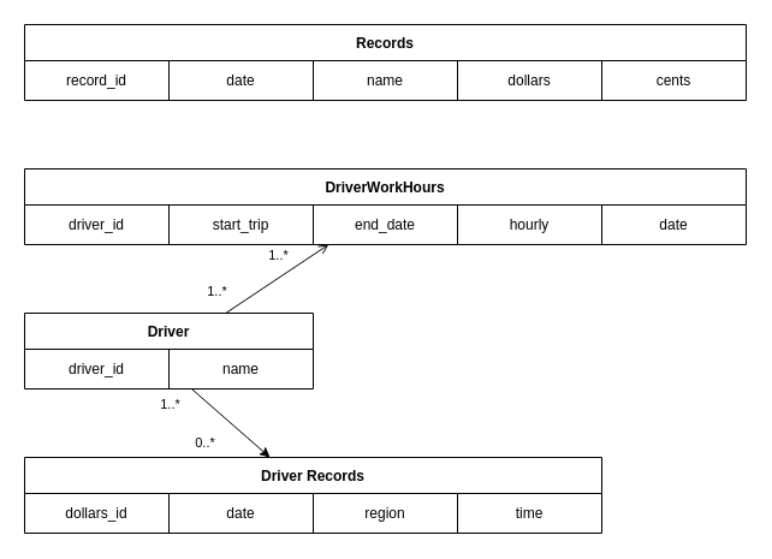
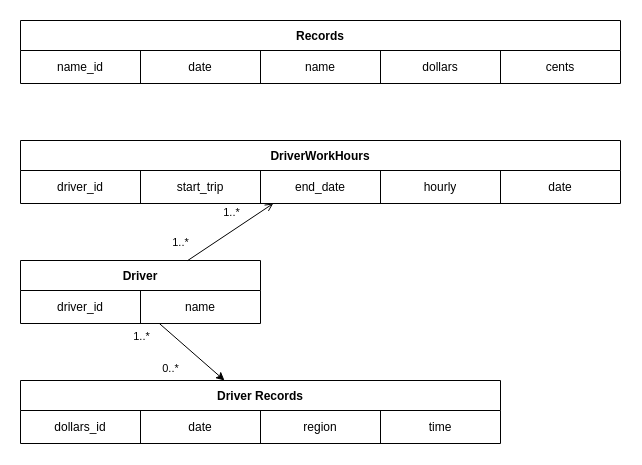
- <mxCell id="4" value="record_id" style="shape=partialRectangle;html=1;whiteSpace=wrap;connectable=0;fillColor=none;top=0;left=0;bottom=0;right=0;overflow=hidden;" parent="3" vertex="1"><mxGeometry width="120" height="33" as="geometry"><mxRectangle width="120" height="33" as="alternateBounds" /></mxGeometry></mxCell>
+ <mxCell id="4" value="name_id" style="shape=partialRectangle;html=1;whiteSpace=wrap;connectable=0;fillColor=none;top=0;left=0;bottom=0;right=0;overflow=hidden;" parent="3" vertex="1"><mxGeometry width="120" height="33" as="geometry"><mxRectangle width="120" height="33" as="alternateBounds" /></mxGeometry></mxCell>
